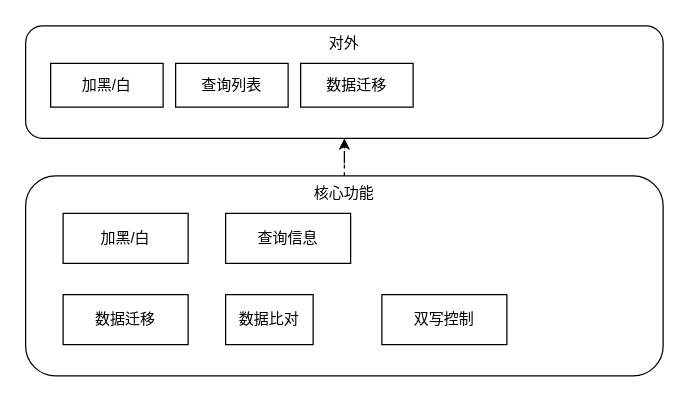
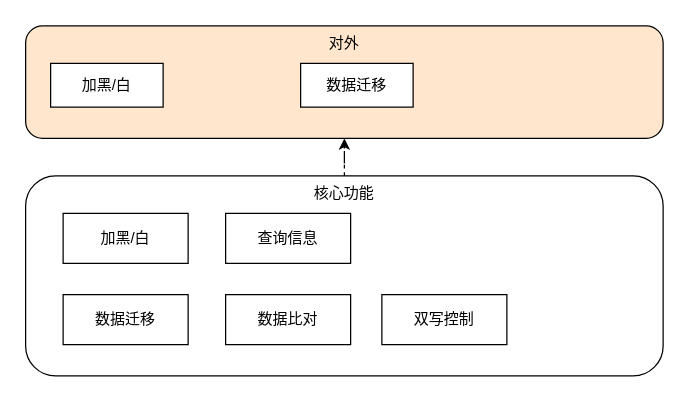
- <mxCell id="2" value="对外" style="rounded=1;whiteSpace=wrap;html=1;verticalAlign=top;" vertex="1" parent="1"><mxGeometry x="20" y="20" width="510" height="90" as="geometry" /></mxCell>
+ <mxCell id="2" value="对外" style="rounded=1;whiteSpace=wrap;html=1;verticalAlign=top;fillColor=#ffe6cc;" vertex="1" parent="1"><mxGeometry x="20" y="20" width="510" height="90" as="geometry" /></mxCell>
- <mxCell id="4" value="查询列表" style="rounded=0;whiteSpace=wrap;html=1;verticalAlign=middle;" vertex="1" parent="1"><mxGeometry x="140" y="50" width="90" height="35" as="geometry" /></mxCell>
- <mxCell id="11" value="数据比对" style="rounded=0;whiteSpace=wrap;html=1;" vertex="1" parent="1"><mxGeometry x="180" y="235" width="70" height="40" as="geometry" /></mxCell>
+ <mxCell id="11" value="数据比对" style="rounded=0;whiteSpace=wrap;html=1;" vertex="1" parent="1"><mxGeometry x="180" y="235" width="100" height="40" as="geometry" /></mxCell>
